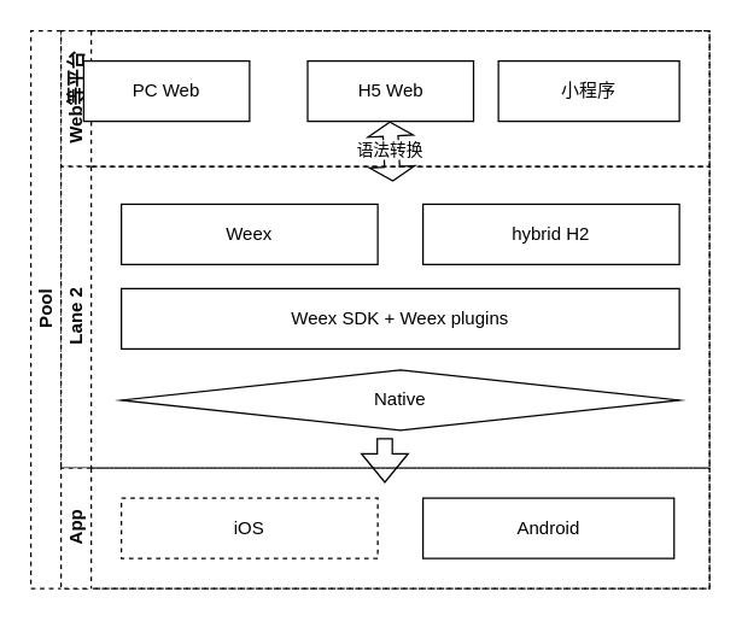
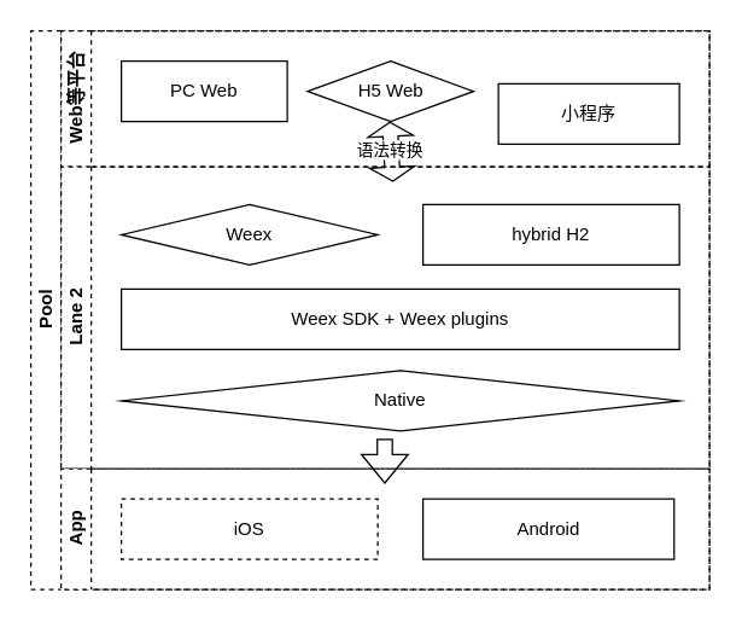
- <mxCell id="4" value="PC Web" style="rounded=0;whiteSpace=wrap;html=1;" vertex="1" parent="3"><mxGeometry x="15" y="20" width="110" height="40" as="geometry" /></mxCell>
+ <mxCell id="4" value="PC Web" style="rounded=0;whiteSpace=wrap;html=1;" vertex="1" parent="3"><mxGeometry x="40" y="20" width="110" height="40" as="geometry" /></mxCell>
- <mxCell id="6" value="H5 Web" style="rounded=0;whiteSpace=wrap;html=1;" vertex="1" parent="3"><mxGeometry x="163.5" y="20" width="110" height="40" as="geometry" /></mxCell>
+ <mxCell id="6" value="H5 Web" style="rhombus;whiteSpace=wrap;html=1;" vertex="1" parent="3"><mxGeometry x="163.5" y="20" width="110" height="40" as="geometry" /></mxCell>
- <mxCell id="5" value="小程序" style="rounded=0;whiteSpace=wrap;html=1;" vertex="1" parent="3"><mxGeometry x="290" y="20" width="120" height="40" as="geometry" /></mxCell>
+ <mxCell id="5" value="小程序" style="rounded=0;whiteSpace=wrap;html=1;" vertex="1" parent="3"><mxGeometry x="290" y="35" width="120" height="40" as="geometry" /></mxCell>
- <mxCell id="10" value="Weex" style="rounded=0;whiteSpace=wrap;html=1;" vertex="1" parent="9"><mxGeometry x="40" y="25" width="170" height="40" as="geometry" /></mxCell>
+ <mxCell id="10" value="Weex" style="rhombus;whiteSpace=wrap;html=1;" vertex="1" parent="9"><mxGeometry x="40" y="25" width="170" height="40" as="geometry" /></mxCell>
